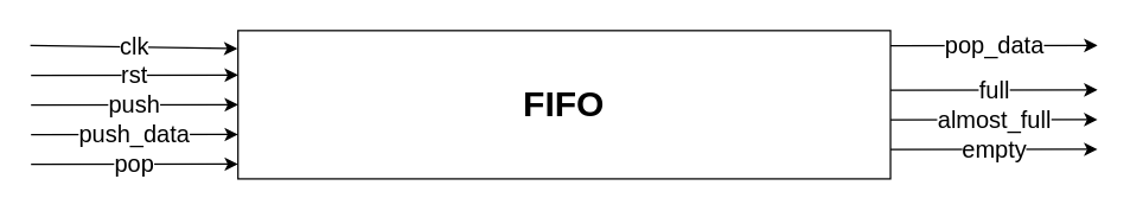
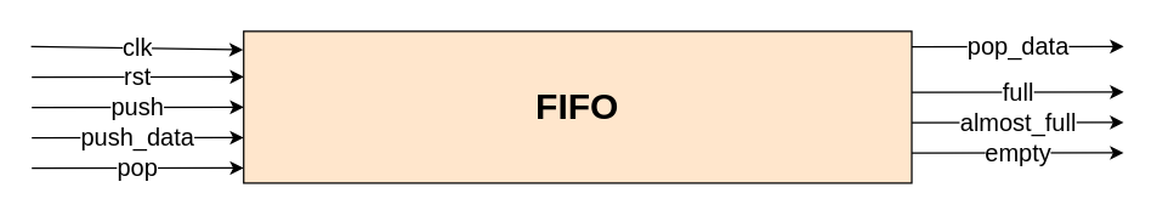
- <mxCell id="2" value="&lt;h1&gt;FIFO&lt;/h1&gt;" style="rounded=0;whiteSpace=wrap;html=1;fontStyle=1" vertex="1" parent="1"><mxGeometry x="160" y="20" width="440" height="100" as="geometry" /></mxCell>
+ <mxCell id="2" value="&lt;h1&gt;FIFO&lt;/h1&gt;" style="rounded=0;whiteSpace=wrap;html=1;fontStyle=1;fillColor=#ffe6cc;" vertex="1" parent="1"><mxGeometry x="160" y="20" width="440" height="100" as="geometry" /></mxCell>
